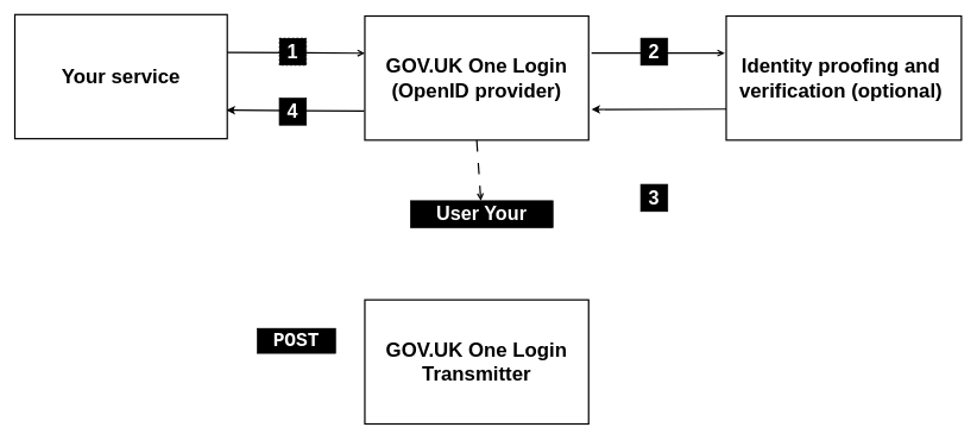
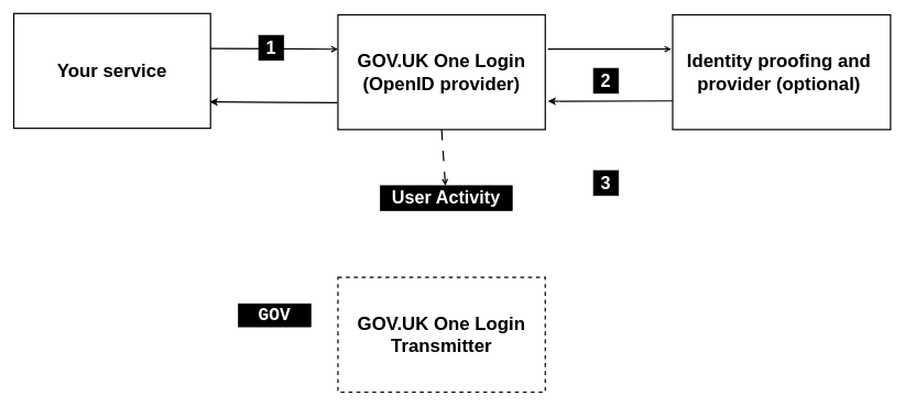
- <mxCell id="6" value="&lt;font size=&quot;1&quot; color=&quot;#ffffff&quot;&gt;&lt;b style=&quot;font-size: 27px;&quot;&gt;1&lt;/b&gt;&lt;/font&gt;" style="whiteSpace=wrap;html=1;aspect=fixed;fillColor=#000000;dashed=1;" vertex="1" parent="1"><mxGeometry x="391" y="53.01" width="38" height="38" as="geometry" /></mxCell>
+ <mxCell id="6" value="&lt;font size=&quot;1&quot; color=&quot;#ffffff&quot;&gt;&lt;b style=&quot;font-size: 27px;&quot;&gt;1&lt;/b&gt;&lt;/font&gt;" style="whiteSpace=wrap;html=1;aspect=fixed;fillColor=#000000;" vertex="1" parent="1"><mxGeometry x="391" y="53.01" width="38" height="38" as="geometry" /></mxCell>
- <mxCell id="9" value="&lt;font color=&quot;#ffffff&quot;&gt;&lt;span style=&quot;font-size: 27px;&quot;&gt;&lt;b&gt;2&lt;/b&gt;&lt;/span&gt;&lt;/font&gt;" style="whiteSpace=wrap;html=1;aspect=fixed;fillColor=#000000;" vertex="1" parent="1"><mxGeometry x="898" y="53.01" width="38" height="38" as="geometry" /></mxCell>
+ <mxCell id="9" value="&lt;font color=&quot;#ffffff&quot;&gt;&lt;span style=&quot;font-size: 27px;&quot;&gt;&lt;b&gt;2&lt;/b&gt;&lt;/span&gt;&lt;/font&gt;" style="whiteSpace=wrap;html=1;aspect=fixed;fillColor=#000000;" vertex="1" parent="1"><mxGeometry x="898" y="103.01" width="38" height="38" as="geometry" /></mxCell>
- <mxCell id="4" value="Identity proofing and&amp;nbsp;&lt;div&gt;verification (optional)&amp;nbsp;&lt;/div&gt;" style="rounded=0;whiteSpace=wrap;html=1;fillColor=none;strokeWidth=2;fontSize=28;fontStyle=1" vertex="1" parent="1"><mxGeometry x="1018" y="22.01" width="330" height="174.01" as="geometry" /></mxCell>
+ <mxCell id="4" value="Identity proofing and&amp;nbsp;&lt;div&gt;provider (optional)&amp;nbsp;&lt;/div&gt;" style="rounded=0;whiteSpace=wrap;html=1;fillColor=none;strokeWidth=2;fontSize=28;fontStyle=1" vertex="1" parent="1"><mxGeometry x="1018" y="22.01" width="330" height="174.01" as="geometry" /></mxCell>
- <mxCell id="12" value="&lt;font color=&quot;#ffffff&quot;&gt;&lt;span style=&quot;font-size: 27px;&quot;&gt;&lt;b&gt;4&lt;/b&gt;&lt;/span&gt;&lt;/font&gt;" style="whiteSpace=wrap;html=1;aspect=fixed;fillColor=#000000;" vertex="1" parent="1"><mxGeometry x="391" y="137.01" width="38" height="38" as="geometry" /></mxCell>
- <mxCell id="15" value="&lt;font size=&quot;1&quot; color=&quot;#ffffff&quot;&gt;&lt;b style=&quot;font-size: 27px;&quot;&gt;User Your&lt;/b&gt;&lt;/font&gt;" style="whiteSpace=wrap;html=1;fillColor=#000000;" vertex="1" parent="1"><mxGeometry x="575" y="281" width="200" height="38" as="geometry" /></mxCell>
+ <mxCell id="15" value="&lt;font size=&quot;1&quot; color=&quot;#ffffff&quot;&gt;&lt;b style=&quot;font-size: 27px;&quot;&gt;User Activity&lt;/b&gt;&lt;/font&gt;" style="whiteSpace=wrap;html=1;fillColor=#000000;" vertex="1" parent="1"><mxGeometry x="575" y="281" width="200" height="38" as="geometry" /></mxCell>
- <mxCell id="16" value="&lt;font size=&quot;1&quot; color=&quot;#ffffff&quot;&gt;&lt;b style=&quot;font-size: 27px;&quot;&gt;POST&lt;/b&gt;&lt;/font&gt;" style="whiteSpace=wrap;html=1;fillColor=#000000;fontFamily=Courier New;" vertex="1" parent="1"><mxGeometry x="360" y="460" width="110" height="35" as="geometry" /></mxCell>
+ <mxCell id="16" value="&lt;font size=&quot;1&quot; color=&quot;#ffffff&quot;&gt;&lt;b style=&quot;font-size: 27px;&quot;&gt;GOV&lt;/b&gt;&lt;/font&gt;" style="whiteSpace=wrap;html=1;fillColor=#000000;fontFamily=Courier New;" vertex="1" parent="1"><mxGeometry x="360" y="460" width="110" height="35" as="geometry" /></mxCell>
- <mxCell id="14" value="&lt;font style=&quot;font-size: 28px;&quot;&gt;GOV.UK One Login&lt;br&gt;Transmitter&lt;br&gt;&lt;/font&gt;" style="rounded=0;whiteSpace=wrap;html=1;fillColor=none;strokeWidth=2;fontSize=28;fontStyle=1" vertex="1" parent="1"><mxGeometry x="511" y="420" width="314" height="174.01" as="geometry" /></mxCell>
+ <mxCell id="14" value="&lt;font style=&quot;font-size: 28px;&quot;&gt;GOV.UK One Login&lt;br&gt;Transmitter&lt;br&gt;&lt;/font&gt;" style="rounded=0;whiteSpace=wrap;html=1;fillColor=none;strokeWidth=2;fontSize=28;fontStyle=1;dashed=1;" vertex="1" parent="1"><mxGeometry x="511" y="420" width="314" height="174.01" as="geometry" /></mxCell>
